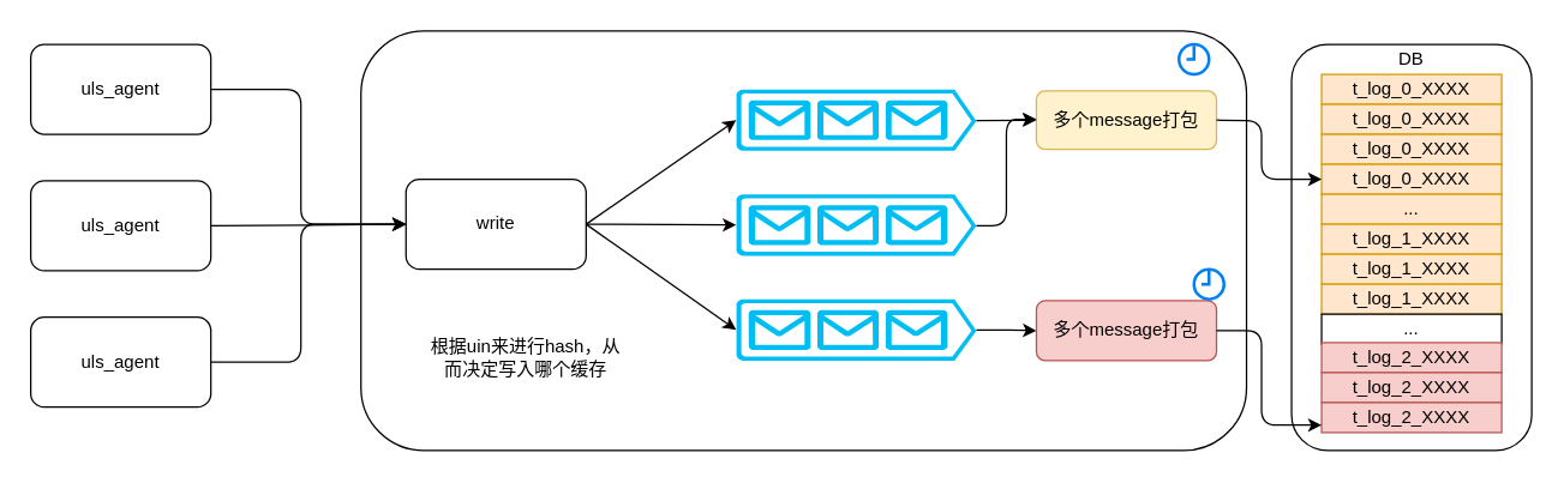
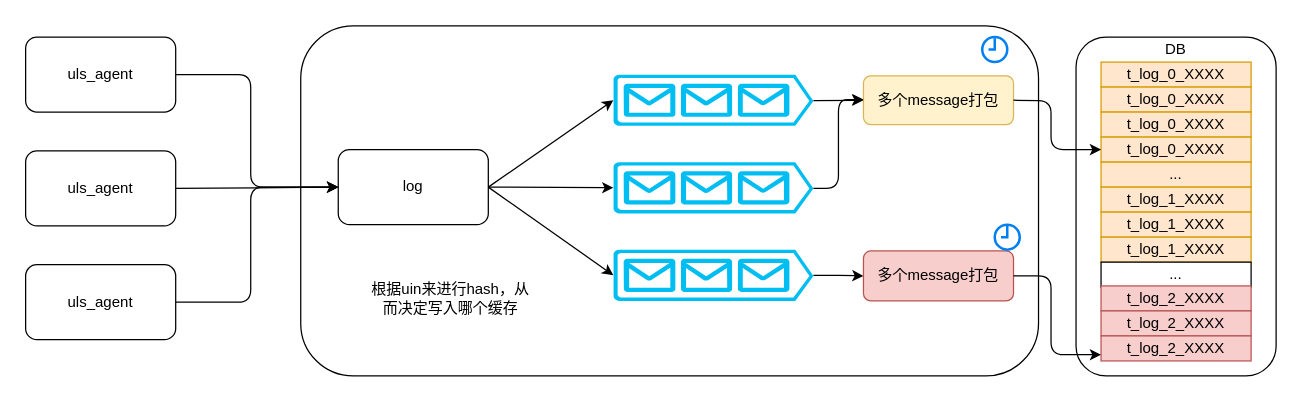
- <mxCell id="26" value="write" style="rounded=1;whiteSpace=wrap;html=1;" parent="1" vertex="1"><mxGeometry x="270" y="119" width="120" height="60" as="geometry" /></mxCell>
+ <mxCell id="26" value="log" style="rounded=1;whiteSpace=wrap;html=1;" parent="1" vertex="1"><mxGeometry x="270" y="119" width="120" height="60" as="geometry" /></mxCell>
- <mxCell id="36" value="根据uin来进行hash，从而决定写入哪个缓存" style="text;html=1;strokeColor=none;fillColor=none;align=center;verticalAlign=middle;whiteSpace=wrap;rounded=0;" parent="1" vertex="1"><mxGeometry x="280" y="199" width="140" height="78" as="geometry" /></mxCell>
+ <mxCell id="36" value="根据uin来进行hash，从而决定写入哪个缓存" style="text;html=1;strokeColor=none;fillColor=none;align=center;verticalAlign=middle;whiteSpace=wrap;rounded=0;" parent="1" vertex="1"><mxGeometry x="290" y="199" width="140" height="78" as="geometry" /></mxCell>
